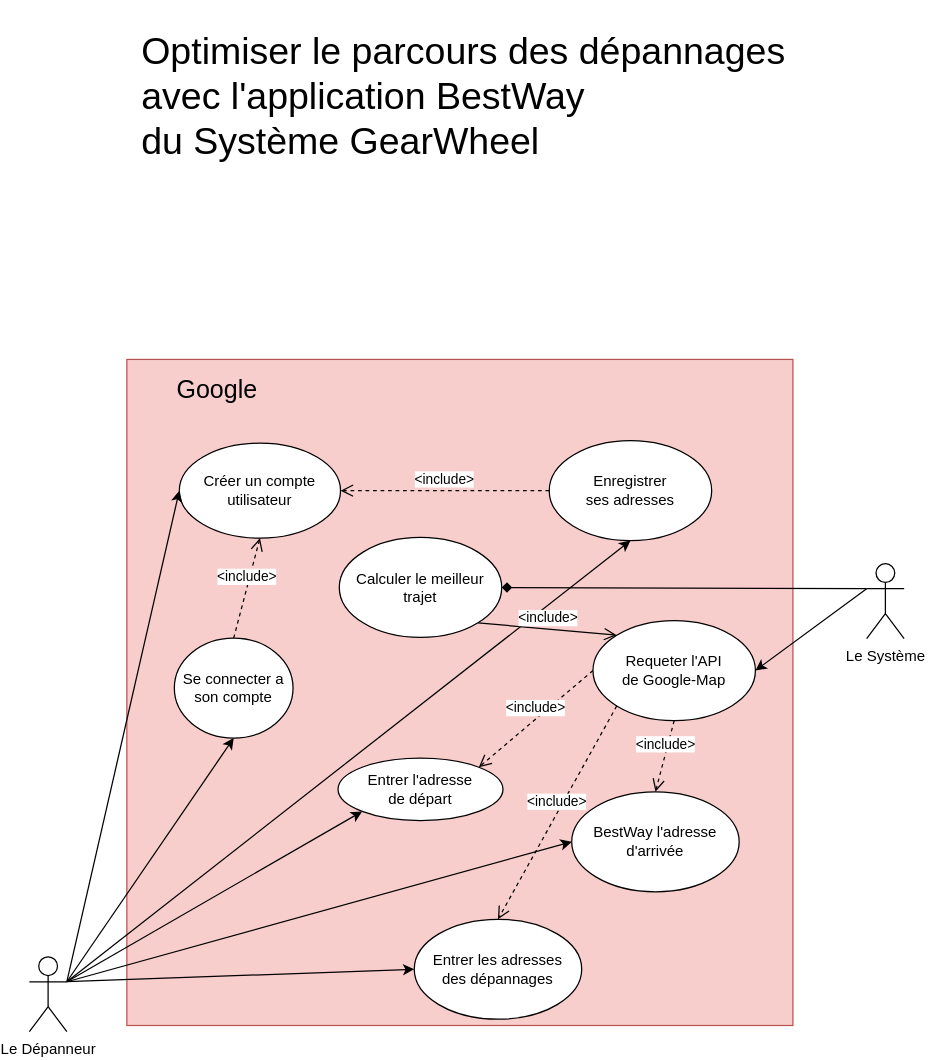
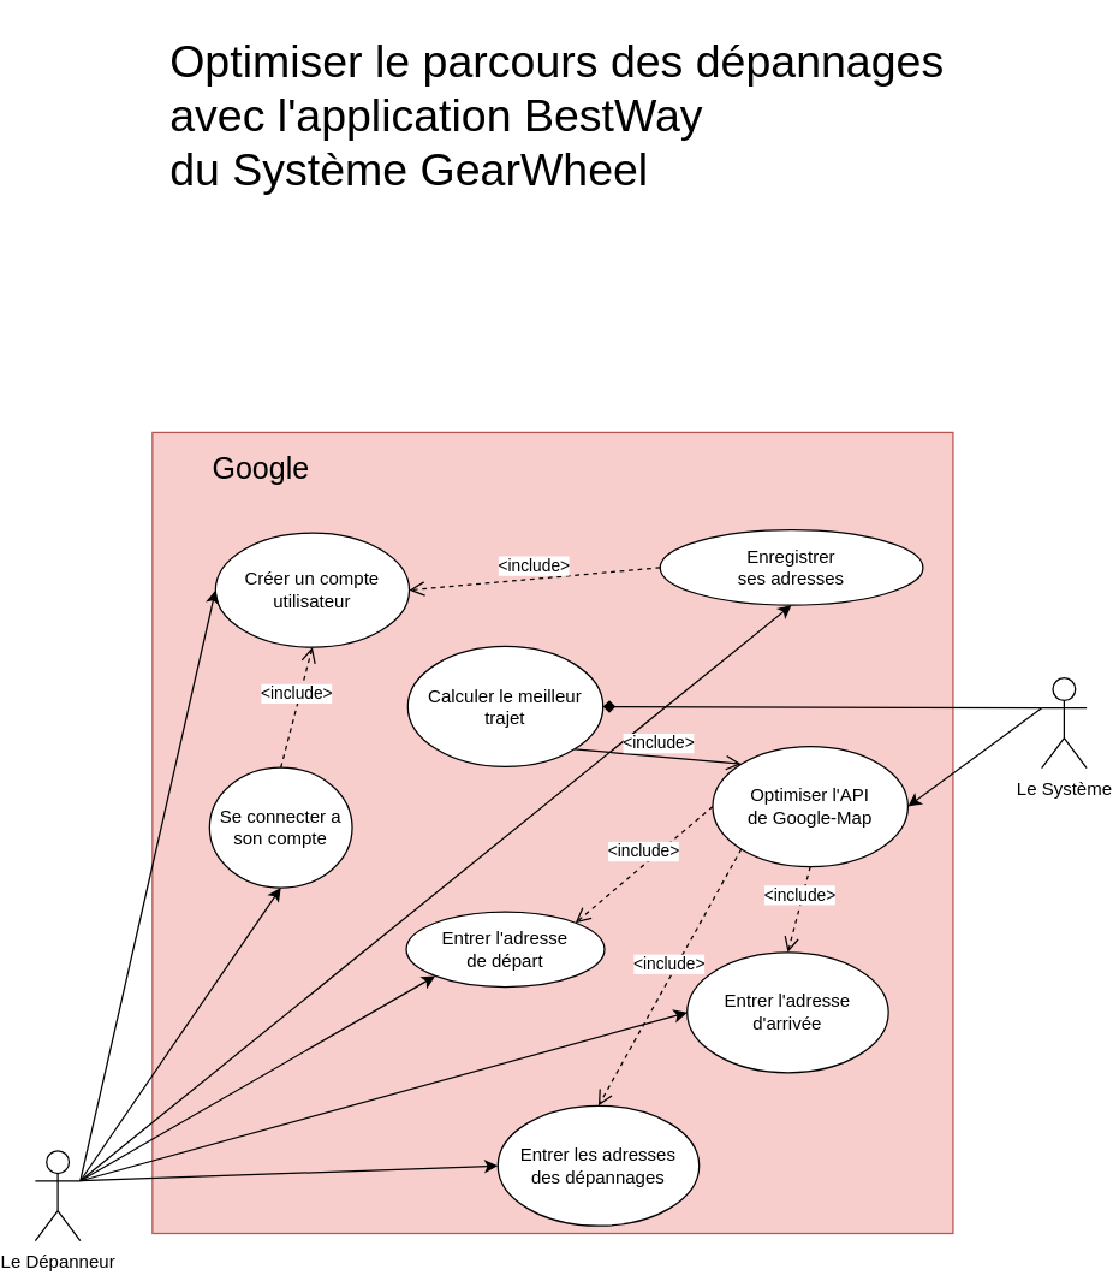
- <mxCell id="6" value="Enregistrer&lt;br&gt;ses adresses" style="ellipse;whiteSpace=wrap;html=1;" parent="1" vertex="1"><mxGeometry x="436" y="352" width="130" height="80" as="geometry" /></mxCell>
+ <mxCell id="6" value="Enregistrer&lt;br&gt;ses adresses" style="ellipse;whiteSpace=wrap;html=1;" parent="1" vertex="1"><mxGeometry x="436" y="352" width="175" height="50" as="geometry" /></mxCell>
- <mxCell id="12" value="Requeter l'API&lt;br&gt;de Google-Map" style="ellipse;whiteSpace=wrap;html=1;" parent="1" vertex="1"><mxGeometry x="471" y="496" width="130" height="80" as="geometry" /></mxCell>
+ <mxCell id="12" value="Optimiser l'API&lt;br&gt;de Google-Map" style="ellipse;whiteSpace=wrap;html=1;" parent="1" vertex="1"><mxGeometry x="471" y="496" width="130" height="80" as="geometry" /></mxCell>
- <mxCell id="16" value="BestWay l'adresse&lt;br&gt;d'arrivée" style="ellipse;whiteSpace=wrap;html=1;" vertex="1" parent="1"><mxGeometry x="454" y="633" width="134" height="80" as="geometry" /></mxCell>
+ <mxCell id="16" value="Entrer l'adresse&lt;br&gt;d'arrivée" style="ellipse;whiteSpace=wrap;html=1;" vertex="1" parent="1"><mxGeometry x="454" y="633" width="134" height="80" as="geometry" /></mxCell>
